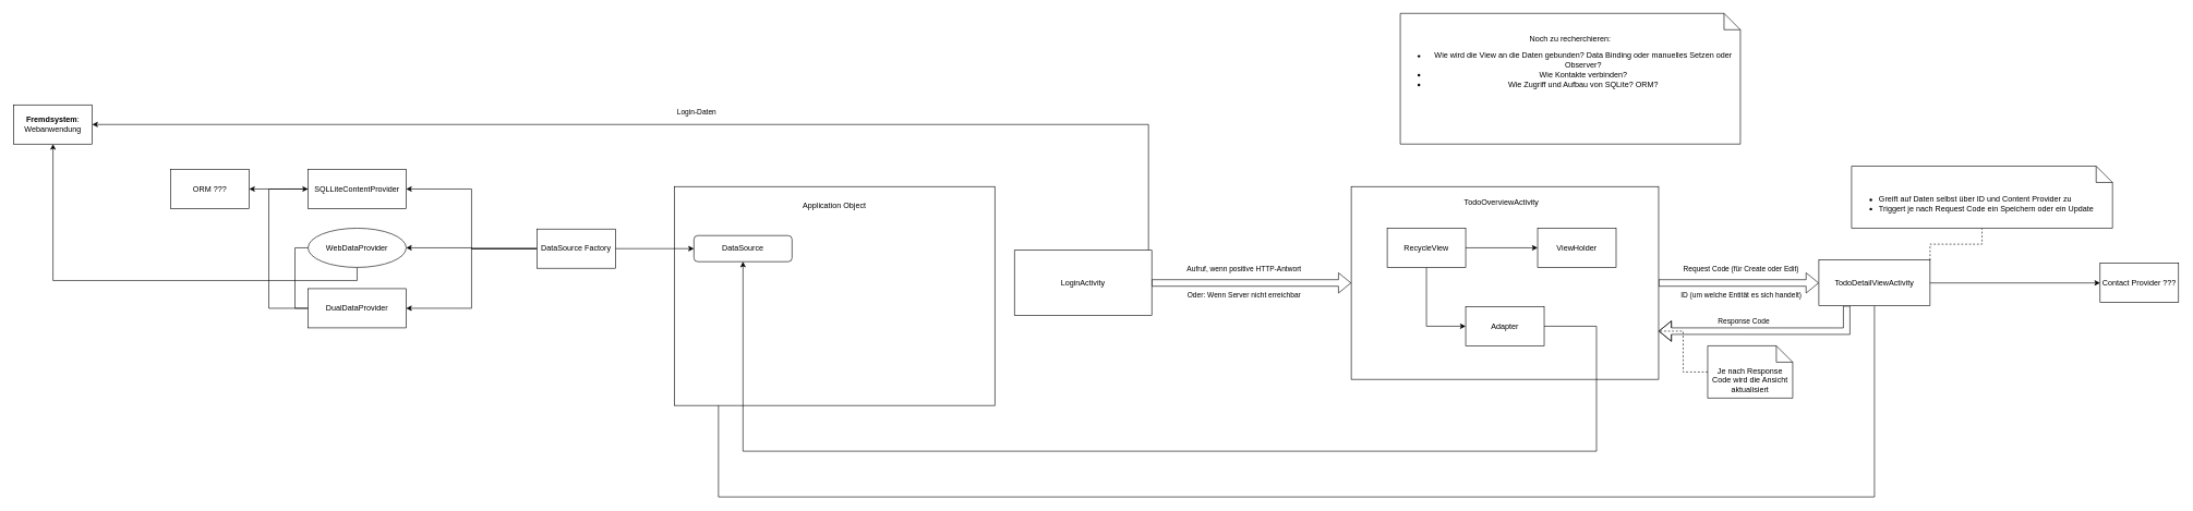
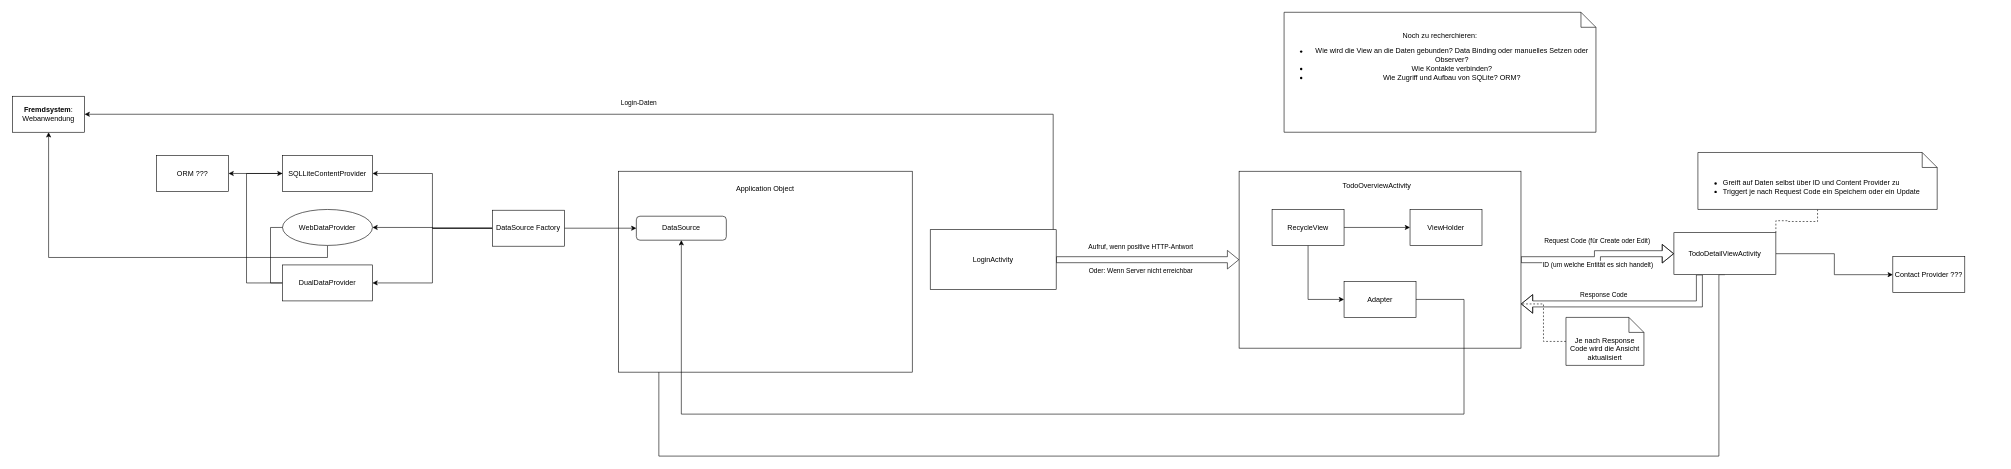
- <mxCell id="17" value="TodoDetailViewActivity" style="rounded=0;whiteSpace=wrap;html=1;" vertex="1" parent="1"><mxGeometry x="2780" y="397.5" width="170" height="70" as="geometry" /></mxCell>
+ <mxCell id="17" value="TodoDetailViewActivity" style="rounded=0;whiteSpace=wrap;html=1;" vertex="1" parent="1"><mxGeometry x="2790" y="387.5" width="170" height="70" as="geometry" /></mxCell>
- <mxCell id="45" value="Contact Provider ???" style="rounded=0;whiteSpace=wrap;html=1;" vertex="1" parent="1"><mxGeometry x="3210" y="402.5" width="120" height="60" as="geometry" /></mxCell>
+ <mxCell id="45" value="Contact Provider ???" style="rounded=0;whiteSpace=wrap;html=1;" vertex="1" parent="1"><mxGeometry x="3155" y="427.5" width="120" height="60" as="geometry" /></mxCell>
